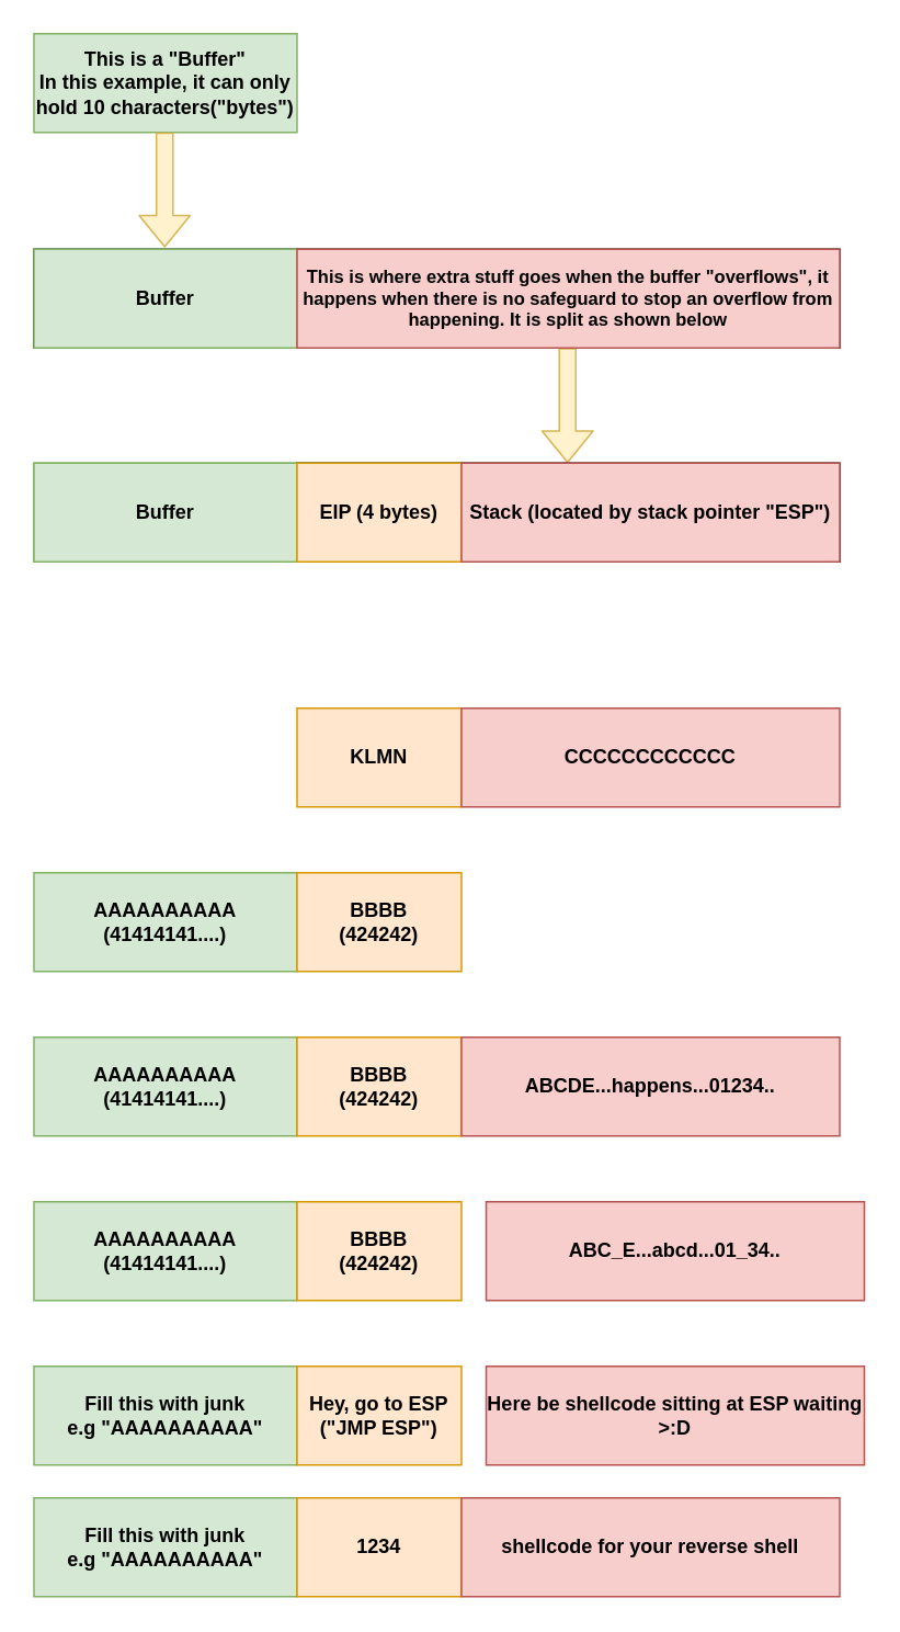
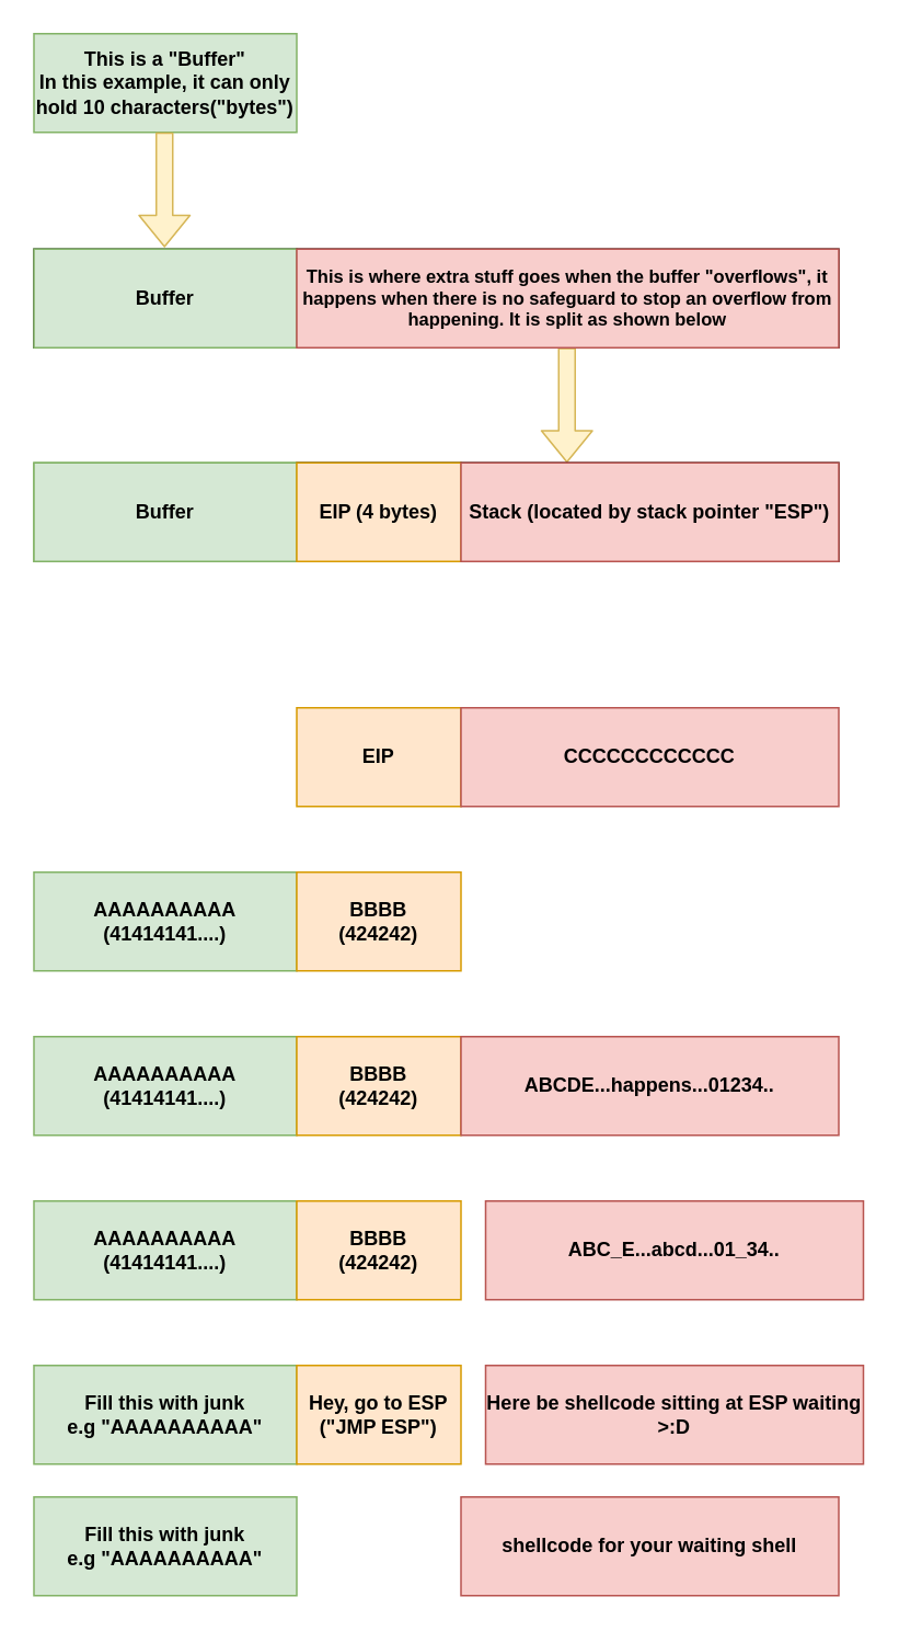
- <mxCell id="13" value="KLMN" style="rounded=0;whiteSpace=wrap;html=1;fontStyle=1;fillColor=#ffe6cc;strokeColor=#d79b00;" vertex="1" parent="1"><mxGeometry x="180" y="430" width="100" height="60" as="geometry" /></mxCell>
+ <mxCell id="13" value="EIP" style="rounded=0;whiteSpace=wrap;html=1;fontStyle=1;fillColor=#ffe6cc;strokeColor=#d79b00;" vertex="1" parent="1"><mxGeometry x="180" y="430" width="100" height="60" as="geometry" /></mxCell>
- <mxCell id="15" value="1234" style="rounded=0;whiteSpace=wrap;html=1;fontStyle=1;fillColor=#ffe6cc;strokeColor=#d79b00;" vertex="1" parent="1"><mxGeometry x="180" y="910" width="100" height="60" as="geometry" /></mxCell>
- <mxCell id="16" value="shellcode for your reverse shell" style="rounded=0;whiteSpace=wrap;html=1;fontStyle=1;fillColor=#f8cecc;strokeColor=#b85450;" vertex="1" parent="1"><mxGeometry x="280" y="910" width="230" height="60" as="geometry" /></mxCell>
+ <mxCell id="16" value="shellcode for your waiting shell" style="rounded=0;whiteSpace=wrap;html=1;fontStyle=1;fillColor=#f8cecc;strokeColor=#b85450;" vertex="1" parent="1"><mxGeometry x="280" y="910" width="230" height="60" as="geometry" /></mxCell>
